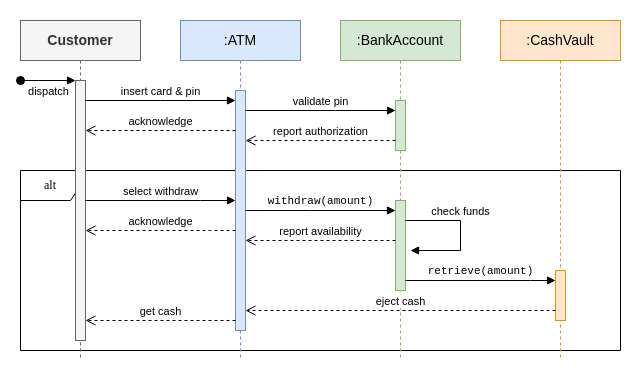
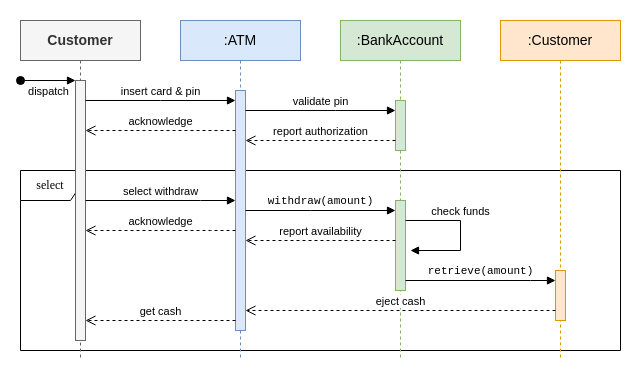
- <mxCell id="11" value="&lt;font style=&quot;font-size: 14px;&quot;&gt;:CashVault&lt;/font&gt;" style="shape=umlLifeline;perimeter=lifelinePerimeter;whiteSpace=wrap;html=1;container=0;dropTarget=0;collapsible=0;recursiveResize=0;outlineConnect=0;portConstraint=eastwest;newEdgeStyle={&quot;edgeStyle&quot;:&quot;elbowEdgeStyle&quot;,&quot;elbow&quot;:&quot;vertical&quot;,&quot;curved&quot;:0,&quot;rounded&quot;:0};fillColor=#ffe6cc;strokeColor=#d79b00;" parent="1" vertex="1"><mxGeometry x="500" y="20" width="120" height="340" as="geometry" /></mxCell>
+ <mxCell id="11" value="&lt;font style=&quot;font-size: 14px;&quot;&gt;:Customer&lt;/font&gt;" style="shape=umlLifeline;perimeter=lifelinePerimeter;whiteSpace=wrap;html=1;container=0;dropTarget=0;collapsible=0;recursiveResize=0;outlineConnect=0;portConstraint=eastwest;newEdgeStyle={&quot;edgeStyle&quot;:&quot;elbowEdgeStyle&quot;,&quot;elbow&quot;:&quot;vertical&quot;,&quot;curved&quot;:0,&quot;rounded&quot;:0};fillColor=#ffe6cc;strokeColor=#d79b00;" parent="1" vertex="1"><mxGeometry x="500" y="20" width="120" height="340" as="geometry" /></mxCell>
- <mxCell id="2" value="alt" style="shape=umlFrame;whiteSpace=wrap;html=1;rounded=1;shadow=0;comic=0;labelBackgroundColor=none;strokeWidth=1;fontFamily=Verdana;fontSize=12;align=center;" parent="1" vertex="1"><mxGeometry x="20" y="170" width="600" height="180" as="geometry" /></mxCell>
+ <mxCell id="2" value="select" style="shape=umlFrame;whiteSpace=wrap;html=1;rounded=1;shadow=0;comic=0;labelBackgroundColor=none;strokeWidth=1;fontFamily=Verdana;fontSize=12;align=center;" parent="1" vertex="1"><mxGeometry x="20" y="170" width="600" height="180" as="geometry" /></mxCell>
